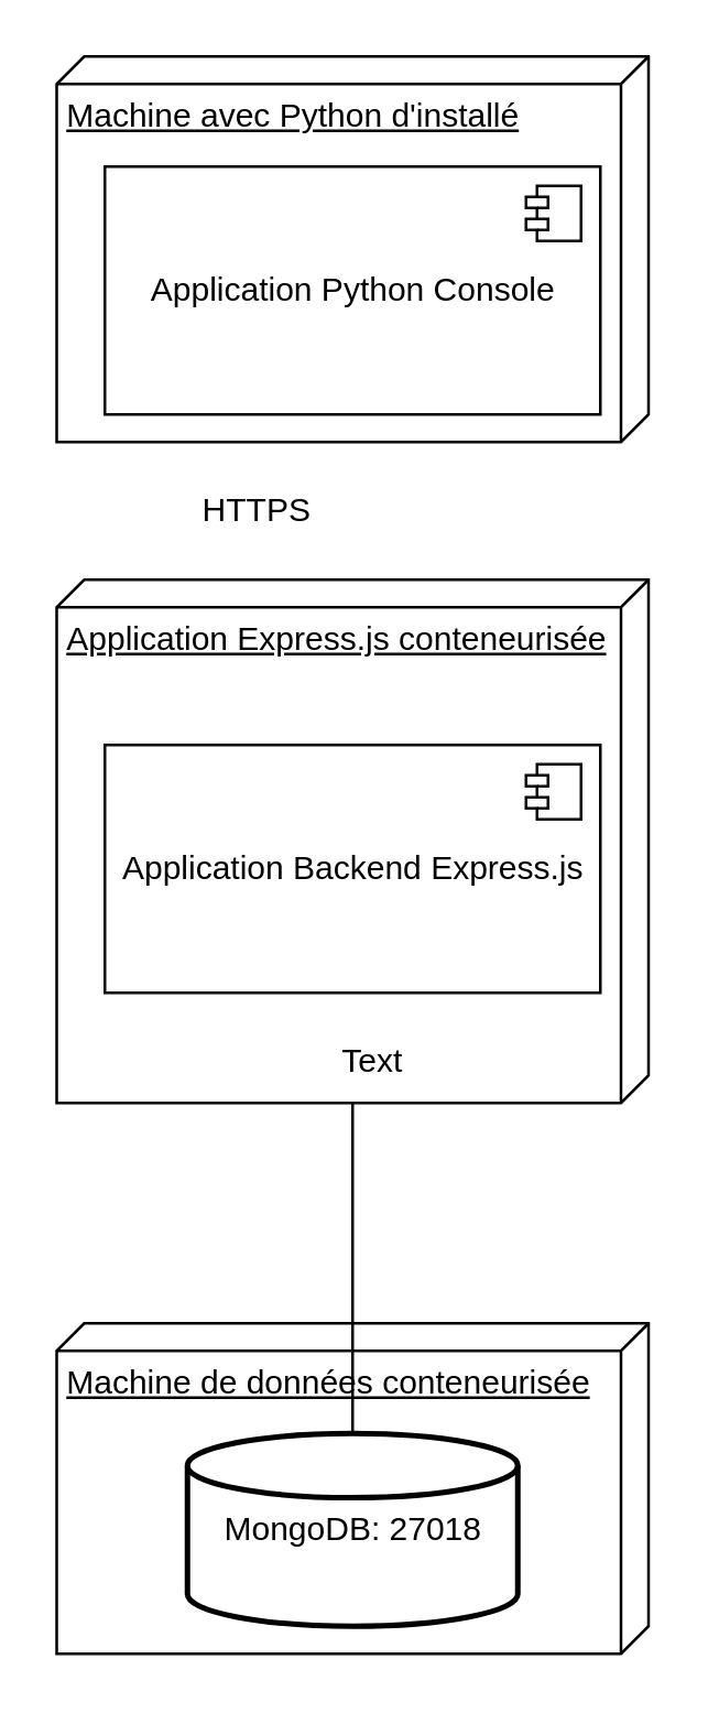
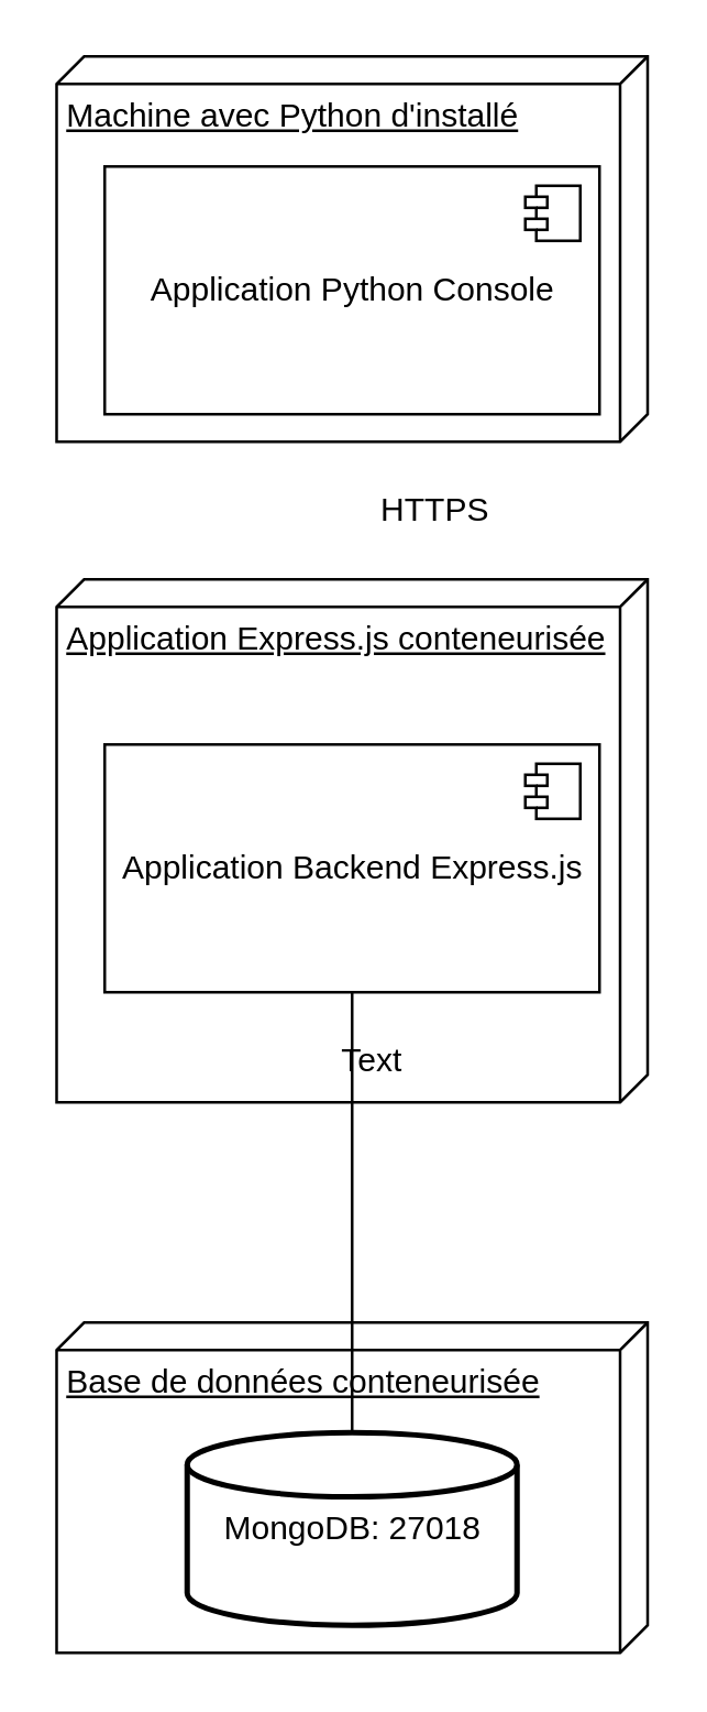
- <mxCell id="12" value="HTTPS" style="text;html=1;align=center;verticalAlign=middle;whiteSpace=wrap;rounded=0;" vertex="1" parent="1"><mxGeometry x="62.5" y="170" width="60" height="30" as="geometry" /></mxCell>
+ <mxCell id="12" value="HTTPS" style="text;html=1;align=center;verticalAlign=middle;whiteSpace=wrap;rounded=0;" vertex="1" parent="1"><mxGeometry x="127.5" y="170" width="60" height="30" as="geometry" /></mxCell>
- <mxCell id="10" value="" style="endArrow=none;html=1;rounded=0;exitX=0.5;exitY=0;exitDx=0;exitDy=0;exitPerimeter=0;" edge="1" parent="1" source="6" target="2"><mxGeometry width="50" height="50" relative="1" as="geometry"><mxPoint x="-55" y="500" as="sourcePoint" /><mxPoint x="-5" y="450" as="targetPoint" /></mxGeometry></mxCell>
+ <mxCell id="10" value="" style="endArrow=none;html=1;rounded=0;entryX=0.5;entryY=1;entryDx=0;entryDy=0;exitX=0.5;exitY=0;exitDx=0;exitDy=0;exitPerimeter=0;" edge="1" parent="1" source="6" target="3"><mxGeometry width="50" height="50" relative="1" as="geometry"><mxPoint x="-55" y="500" as="sourcePoint" /><mxPoint x="-5" y="450" as="targetPoint" /></mxGeometry></mxCell>
- <mxCell id="5" value="Machine de données conteneurisée" style="verticalAlign=top;align=left;spacingTop=8;spacingLeft=2;spacingRight=12;shape=cube;size=10;direction=south;fontStyle=4;html=1;whiteSpace=wrap;" vertex="1" parent="1"><mxGeometry x="20" y="480" width="215" height="120" as="geometry" /></mxCell>
+ <mxCell id="5" value="Base de données conteneurisée" style="verticalAlign=top;align=left;spacingTop=8;spacingLeft=2;spacingRight=12;shape=cube;size=10;direction=south;fontStyle=4;html=1;whiteSpace=wrap;" vertex="1" parent="1"><mxGeometry x="20" y="480" width="215" height="120" as="geometry" /></mxCell>
